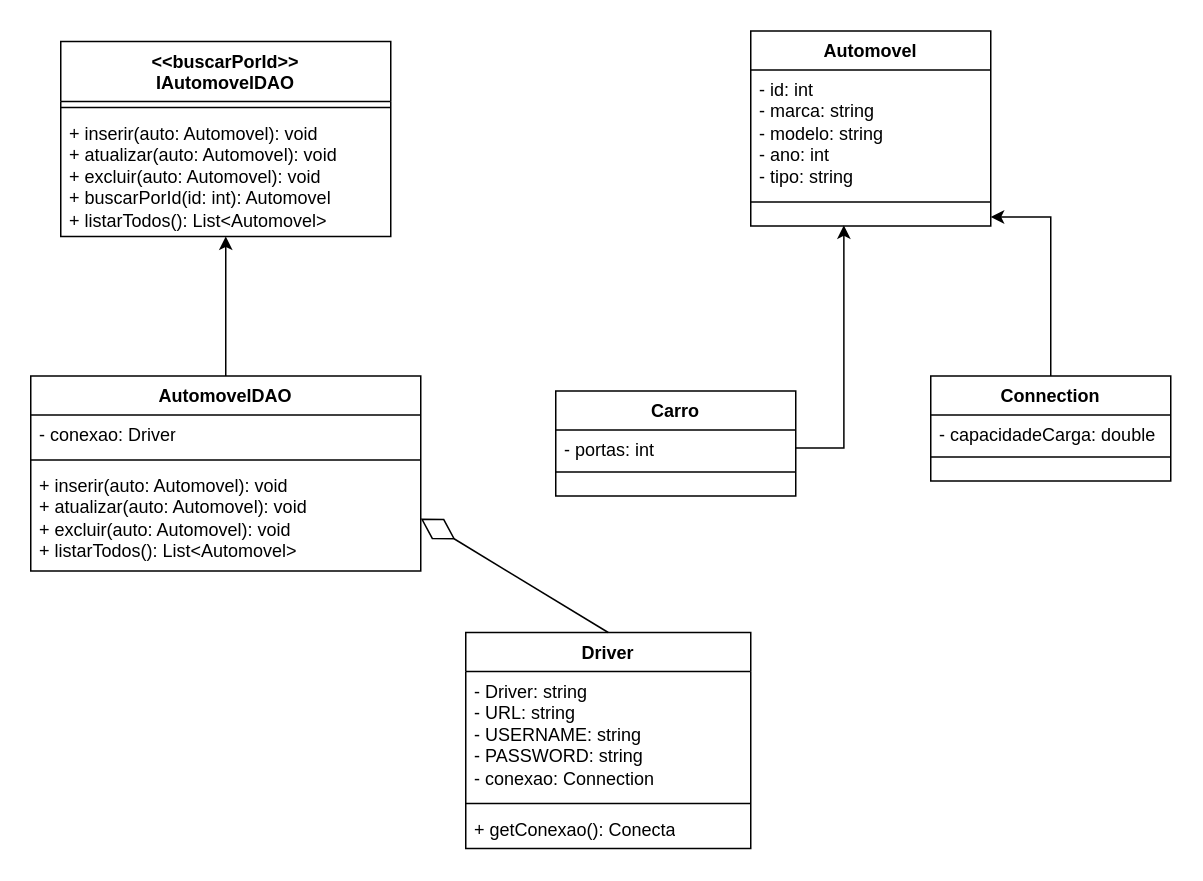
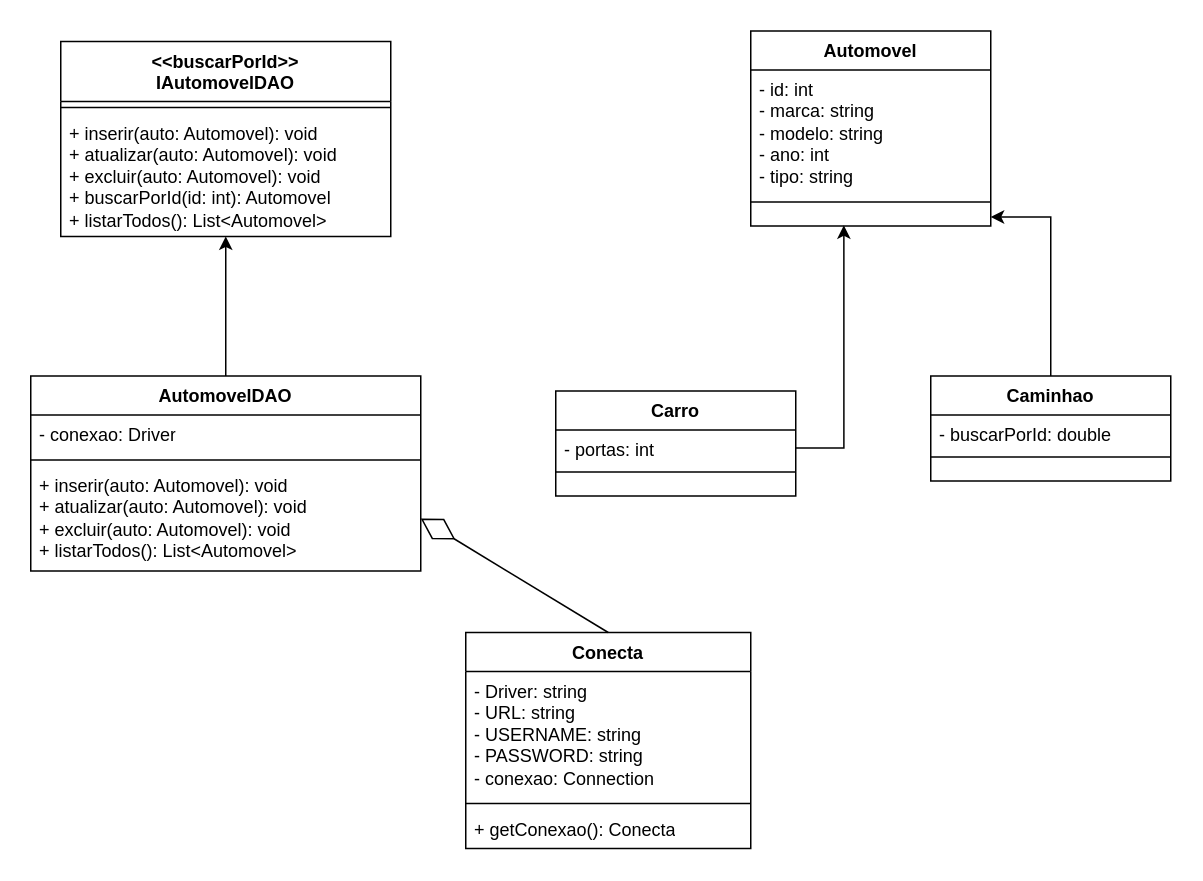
- <mxCell id="11" value="Connection" style="swimlane;fontStyle=1;align=center;verticalAlign=top;childLayout=stackLayout;horizontal=1;startSize=26;horizontalStack=0;resizeParent=1;resizeParentMax=0;resizeLast=0;collapsible=1;marginBottom=0;whiteSpace=wrap;html=1;" vertex="1" parent="1"><mxGeometry x="620" y="250" width="160" height="70" as="geometry" /></mxCell>
+ <mxCell id="11" value="Caminhao" style="swimlane;fontStyle=1;align=center;verticalAlign=top;childLayout=stackLayout;horizontal=1;startSize=26;horizontalStack=0;resizeParent=1;resizeParentMax=0;resizeLast=0;collapsible=1;marginBottom=0;whiteSpace=wrap;html=1;" vertex="1" parent="1"><mxGeometry x="620" y="250" width="160" height="70" as="geometry" /></mxCell>
- <mxCell id="12" value="- capacidadeCarga: double" style="text;strokeColor=none;fillColor=none;align=left;verticalAlign=top;spacingLeft=4;spacingRight=4;overflow=hidden;rotatable=0;points=[[0,0.5],[1,0.5]];portConstraint=eastwest;whiteSpace=wrap;html=1;" vertex="1" parent="11"><mxGeometry y="26" width="160" height="24" as="geometry" /></mxCell>
+ <mxCell id="12" value="- buscarPorId: double" style="text;strokeColor=none;fillColor=none;align=left;verticalAlign=top;spacingLeft=4;spacingRight=4;overflow=hidden;rotatable=0;points=[[0,0.5],[1,0.5]];portConstraint=eastwest;whiteSpace=wrap;html=1;" vertex="1" parent="11"><mxGeometry y="26" width="160" height="24" as="geometry" /></mxCell>
- <mxCell id="24" value="Driver" style="swimlane;fontStyle=1;align=center;verticalAlign=top;childLayout=stackLayout;horizontal=1;startSize=26;horizontalStack=0;resizeParent=1;resizeParentMax=0;resizeLast=0;collapsible=1;marginBottom=0;whiteSpace=wrap;html=1;" vertex="1" parent="1"><mxGeometry x="310" y="421" width="190" height="144" as="geometry" /></mxCell>
+ <mxCell id="24" value="Conecta" style="swimlane;fontStyle=1;align=center;verticalAlign=top;childLayout=stackLayout;horizontal=1;startSize=26;horizontalStack=0;resizeParent=1;resizeParentMax=0;resizeLast=0;collapsible=1;marginBottom=0;whiteSpace=wrap;html=1;" vertex="1" parent="1"><mxGeometry x="310" y="421" width="190" height="144" as="geometry" /></mxCell>
